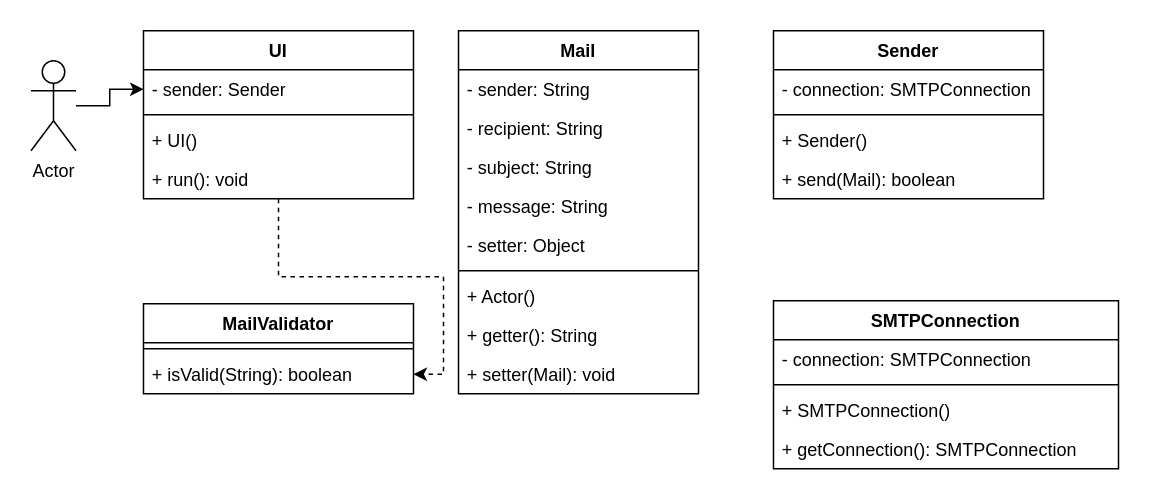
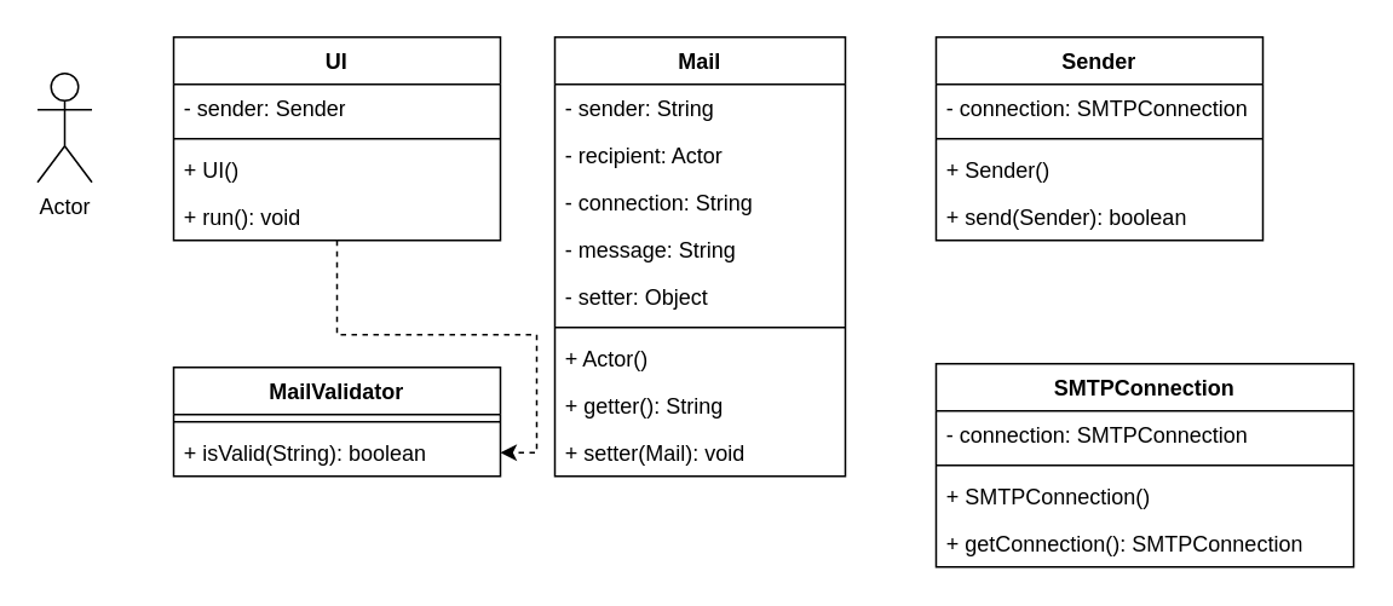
- <mxCell id="28" style="edgeStyle=orthogonalEdgeStyle;rounded=0;orthogonalLoop=1;jettySize=auto;html=1;" edge="1" parent="1" source="29" target="24"><mxGeometry relative="1" as="geometry" /></mxCell>
- <mxCell id="4" value="- recipient: String" style="text;strokeColor=none;fillColor=none;align=left;verticalAlign=top;spacingLeft=4;spacingRight=4;overflow=hidden;rotatable=0;points=[[0,0.5],[1,0.5]];portConstraint=eastwest;whiteSpace=wrap;html=1;" vertex="1" parent="2"><mxGeometry y="52" width="160" height="26" as="geometry" /></mxCell>
+ <mxCell id="4" value="- recipient: Actor" style="text;strokeColor=none;fillColor=none;align=left;verticalAlign=top;spacingLeft=4;spacingRight=4;overflow=hidden;rotatable=0;points=[[0,0.5],[1,0.5]];portConstraint=eastwest;whiteSpace=wrap;html=1;" vertex="1" parent="2"><mxGeometry y="52" width="160" height="26" as="geometry" /></mxCell>
- <mxCell id="5" value="- subject: String" style="text;strokeColor=none;fillColor=none;align=left;verticalAlign=top;spacingLeft=4;spacingRight=4;overflow=hidden;rotatable=0;points=[[0,0.5],[1,0.5]];portConstraint=eastwest;whiteSpace=wrap;html=1;" vertex="1" parent="2"><mxGeometry y="78" width="160" height="26" as="geometry" /></mxCell>
+ <mxCell id="5" value="- connection: String" style="text;strokeColor=none;fillColor=none;align=left;verticalAlign=top;spacingLeft=4;spacingRight=4;overflow=hidden;rotatable=0;points=[[0,0.5],[1,0.5]];portConstraint=eastwest;whiteSpace=wrap;html=1;" vertex="1" parent="2"><mxGeometry y="78" width="160" height="26" as="geometry" /></mxCell>
- <mxCell id="16" value="+ send(Mail): boolean" style="text;strokeColor=none;fillColor=none;align=left;verticalAlign=top;spacingLeft=4;spacingRight=4;overflow=hidden;rotatable=0;points=[[0,0.5],[1,0.5]];portConstraint=eastwest;whiteSpace=wrap;html=1;" vertex="1" parent="12"><mxGeometry y="86" width="180" height="26" as="geometry" /></mxCell>
+ <mxCell id="16" value="+ send(Sender): boolean" style="text;strokeColor=none;fillColor=none;align=left;verticalAlign=top;spacingLeft=4;spacingRight=4;overflow=hidden;rotatable=0;points=[[0,0.5],[1,0.5]];portConstraint=eastwest;whiteSpace=wrap;html=1;" vertex="1" parent="12"><mxGeometry y="86" width="180" height="26" as="geometry" /></mxCell>
